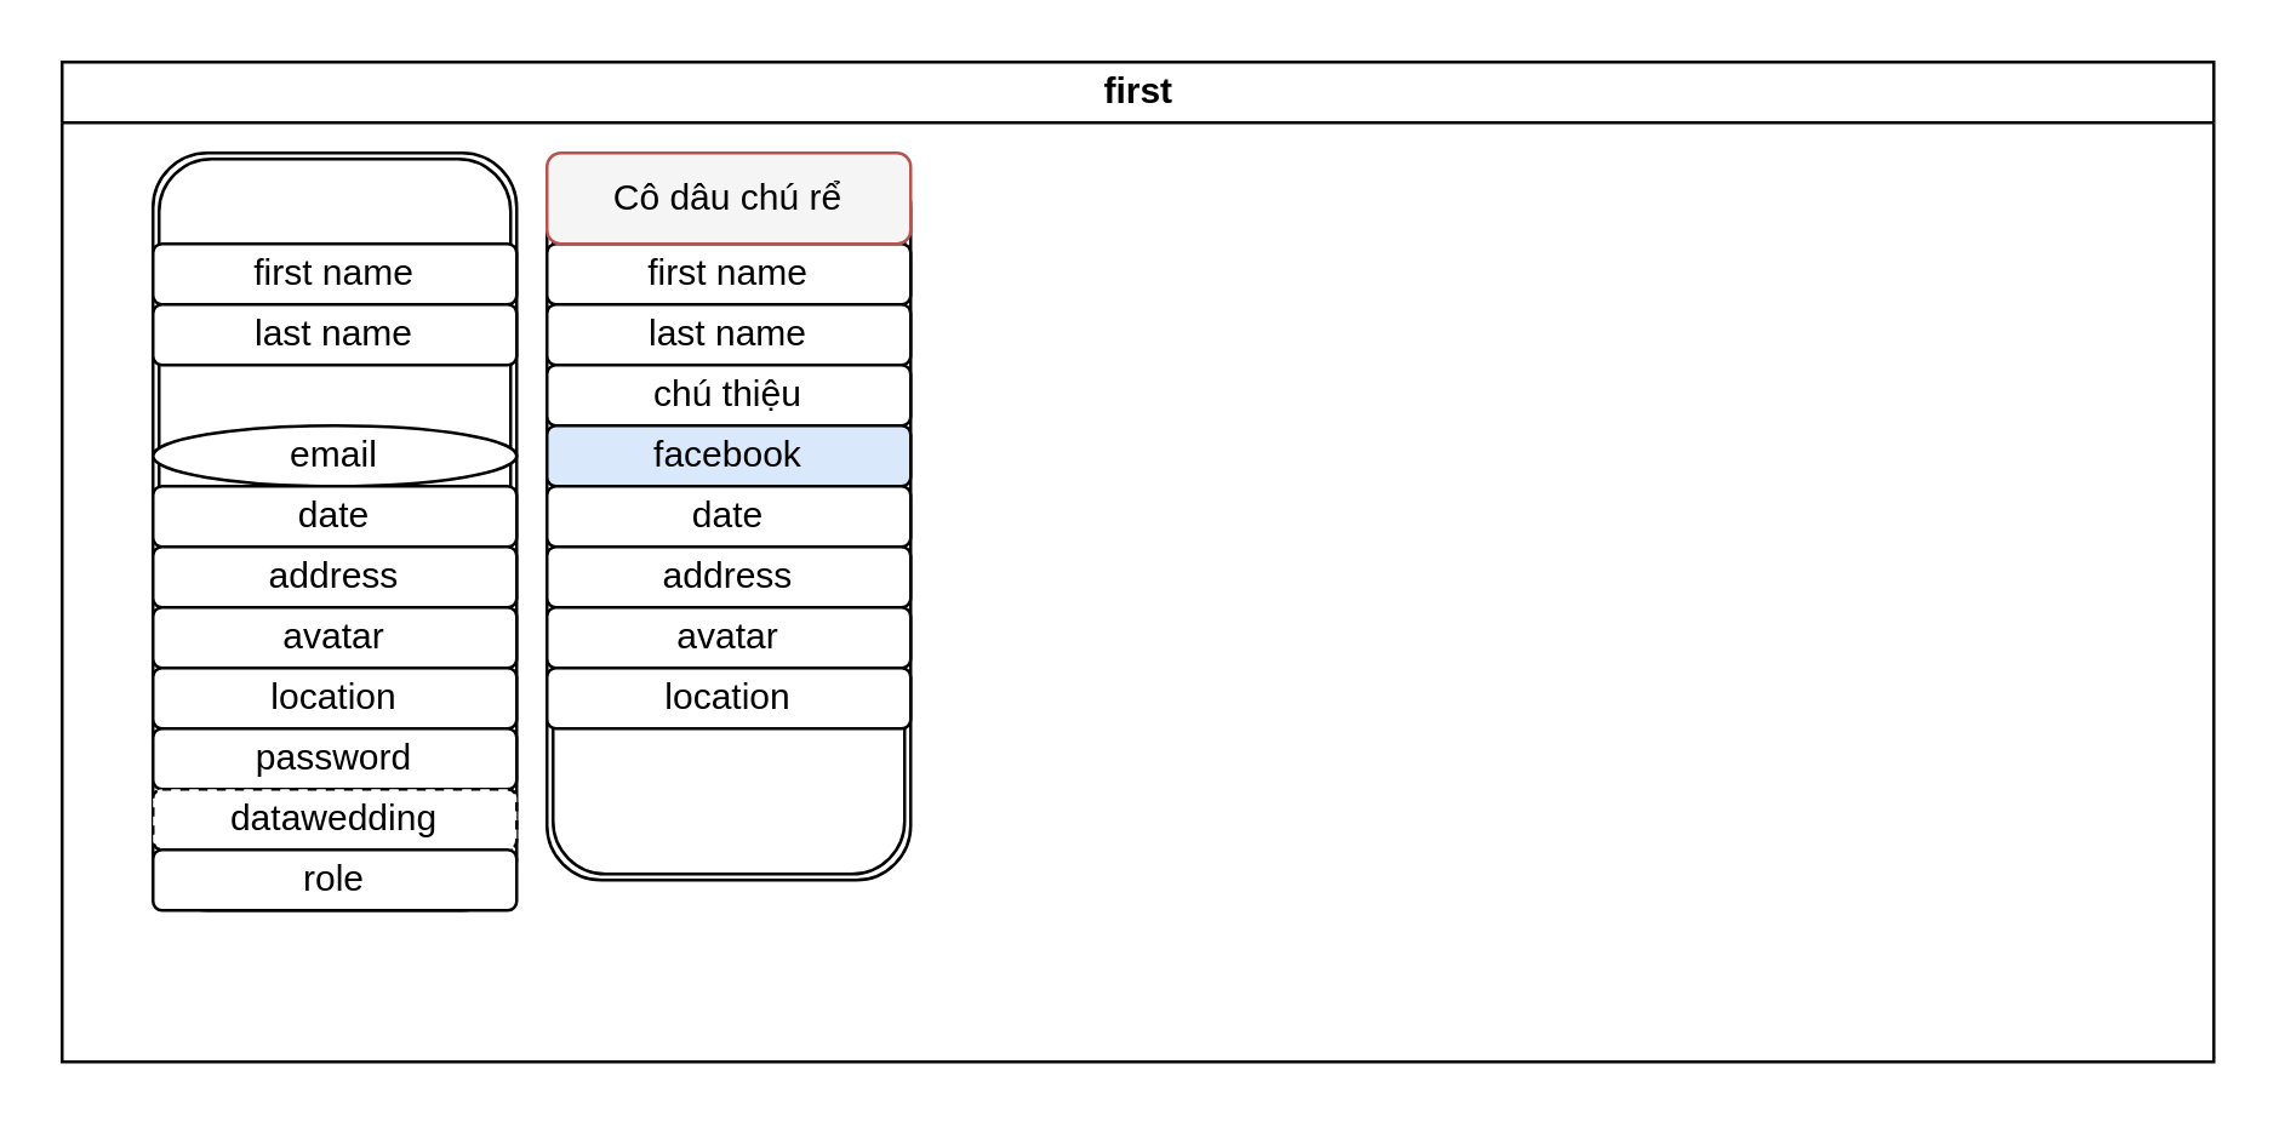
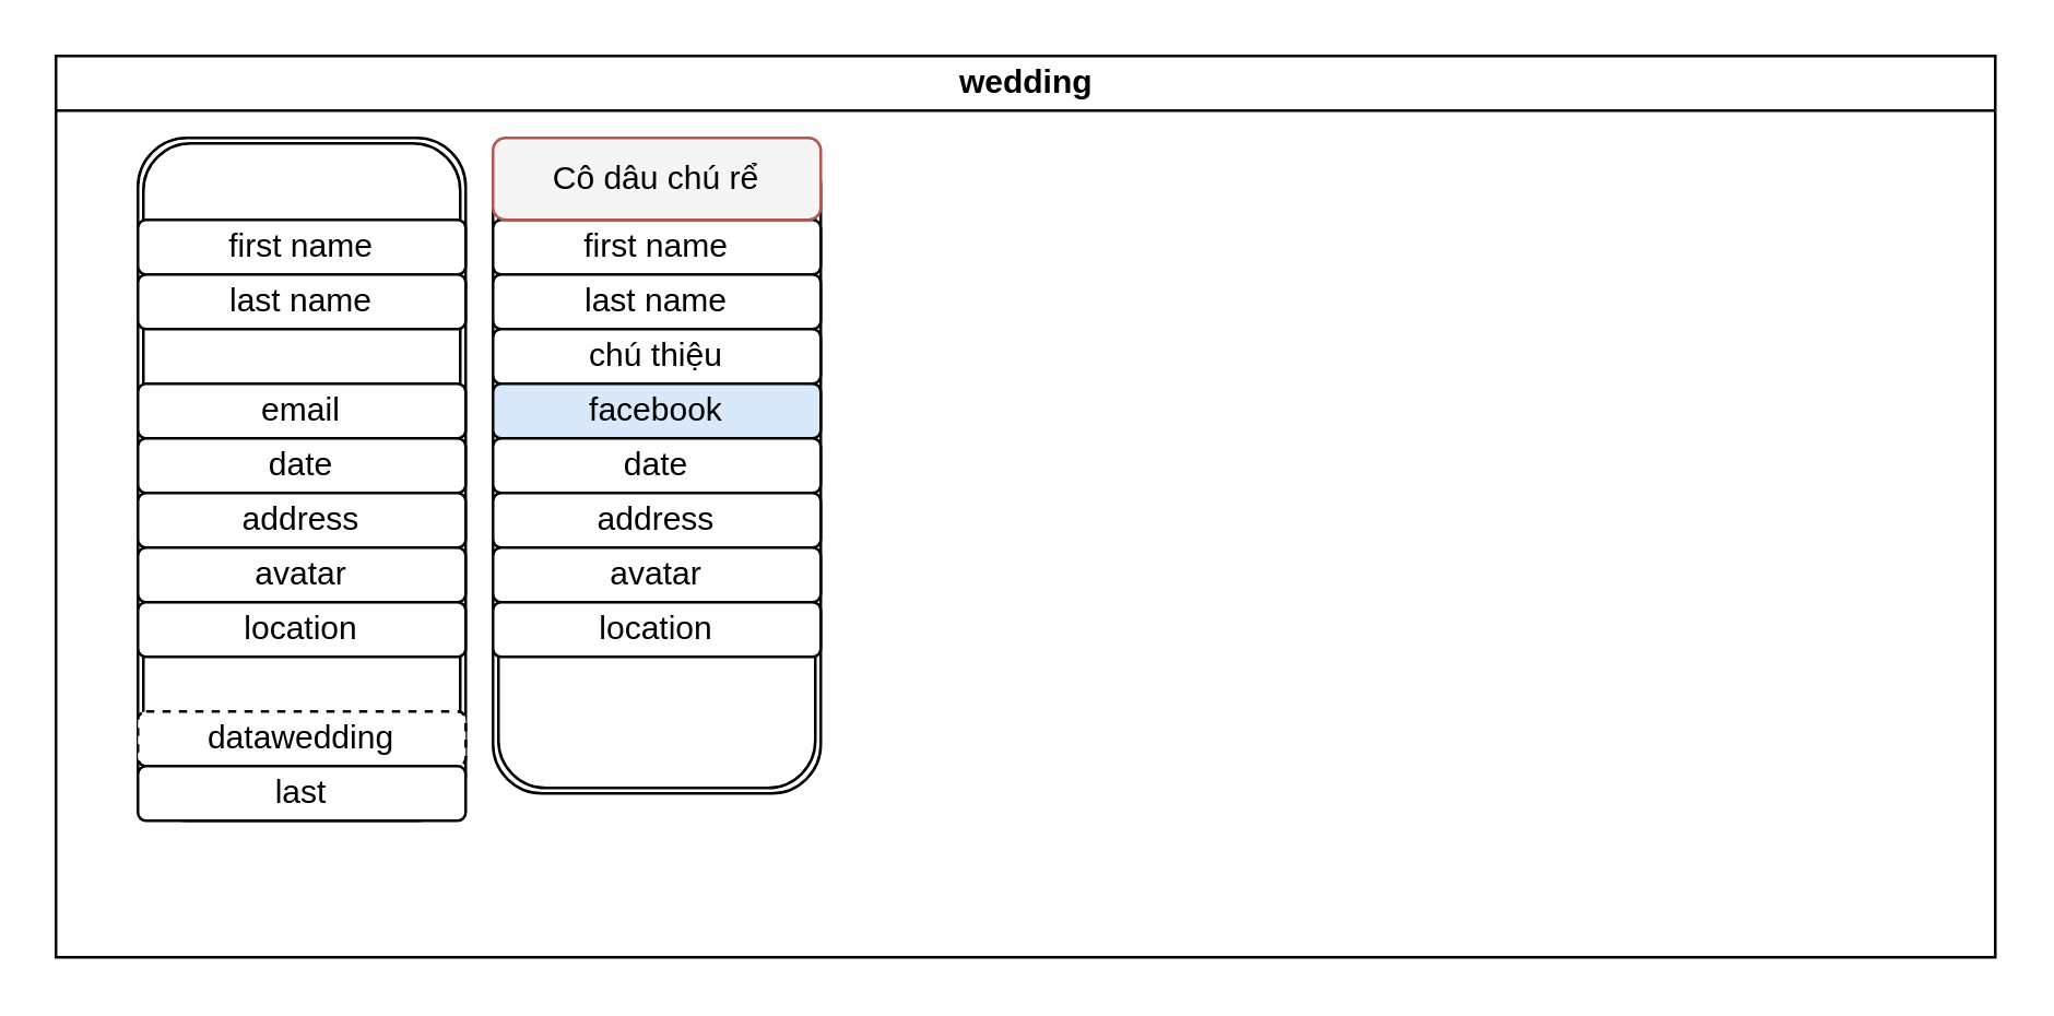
- <mxCell id="2" value="first" style="swimlane;html=1;startSize=20;horizontal=1;containerType=tree;glass=0;" parent="1" vertex="1"><mxGeometry x="20" y="20" width="710" height="330" as="geometry" /></mxCell>
+ <mxCell id="2" value="wedding" style="swimlane;html=1;startSize=20;horizontal=1;containerType=tree;glass=0;" parent="1" vertex="1"><mxGeometry x="20" y="20" width="710" height="330" as="geometry" /></mxCell>
- <mxCell id="6" value="&amp;nbsp;email&lt;span style=&quot;white-space: pre&quot;&gt; &lt;/span&gt;" style="ellipse;whiteSpace=wrap;html=1;" vertex="1" parent="2"><mxGeometry x="30" y="120" width="120" height="20" as="geometry" /></mxCell>
+ <mxCell id="6" value="&amp;nbsp;email&lt;span style=&quot;white-space: pre&quot;&gt; &lt;/span&gt;" style="rounded=1;whiteSpace=wrap;html=1;" vertex="1" parent="2"><mxGeometry x="30" y="120" width="120" height="20" as="geometry" /></mxCell>
- <mxCell id="20" value="password" style="rounded=1;whiteSpace=wrap;html=1;" vertex="1" parent="2"><mxGeometry x="30" y="220" width="120" height="20" as="geometry" /></mxCell>
- <mxCell id="22" value="role" style="rounded=1;whiteSpace=wrap;html=1;" vertex="1" parent="2"><mxGeometry x="30" y="260" width="120" height="20" as="geometry" /></mxCell>
+ <mxCell id="22" value="last" style="rounded=1;whiteSpace=wrap;html=1;" vertex="1" parent="2"><mxGeometry x="30" y="260" width="120" height="20" as="geometry" /></mxCell>
